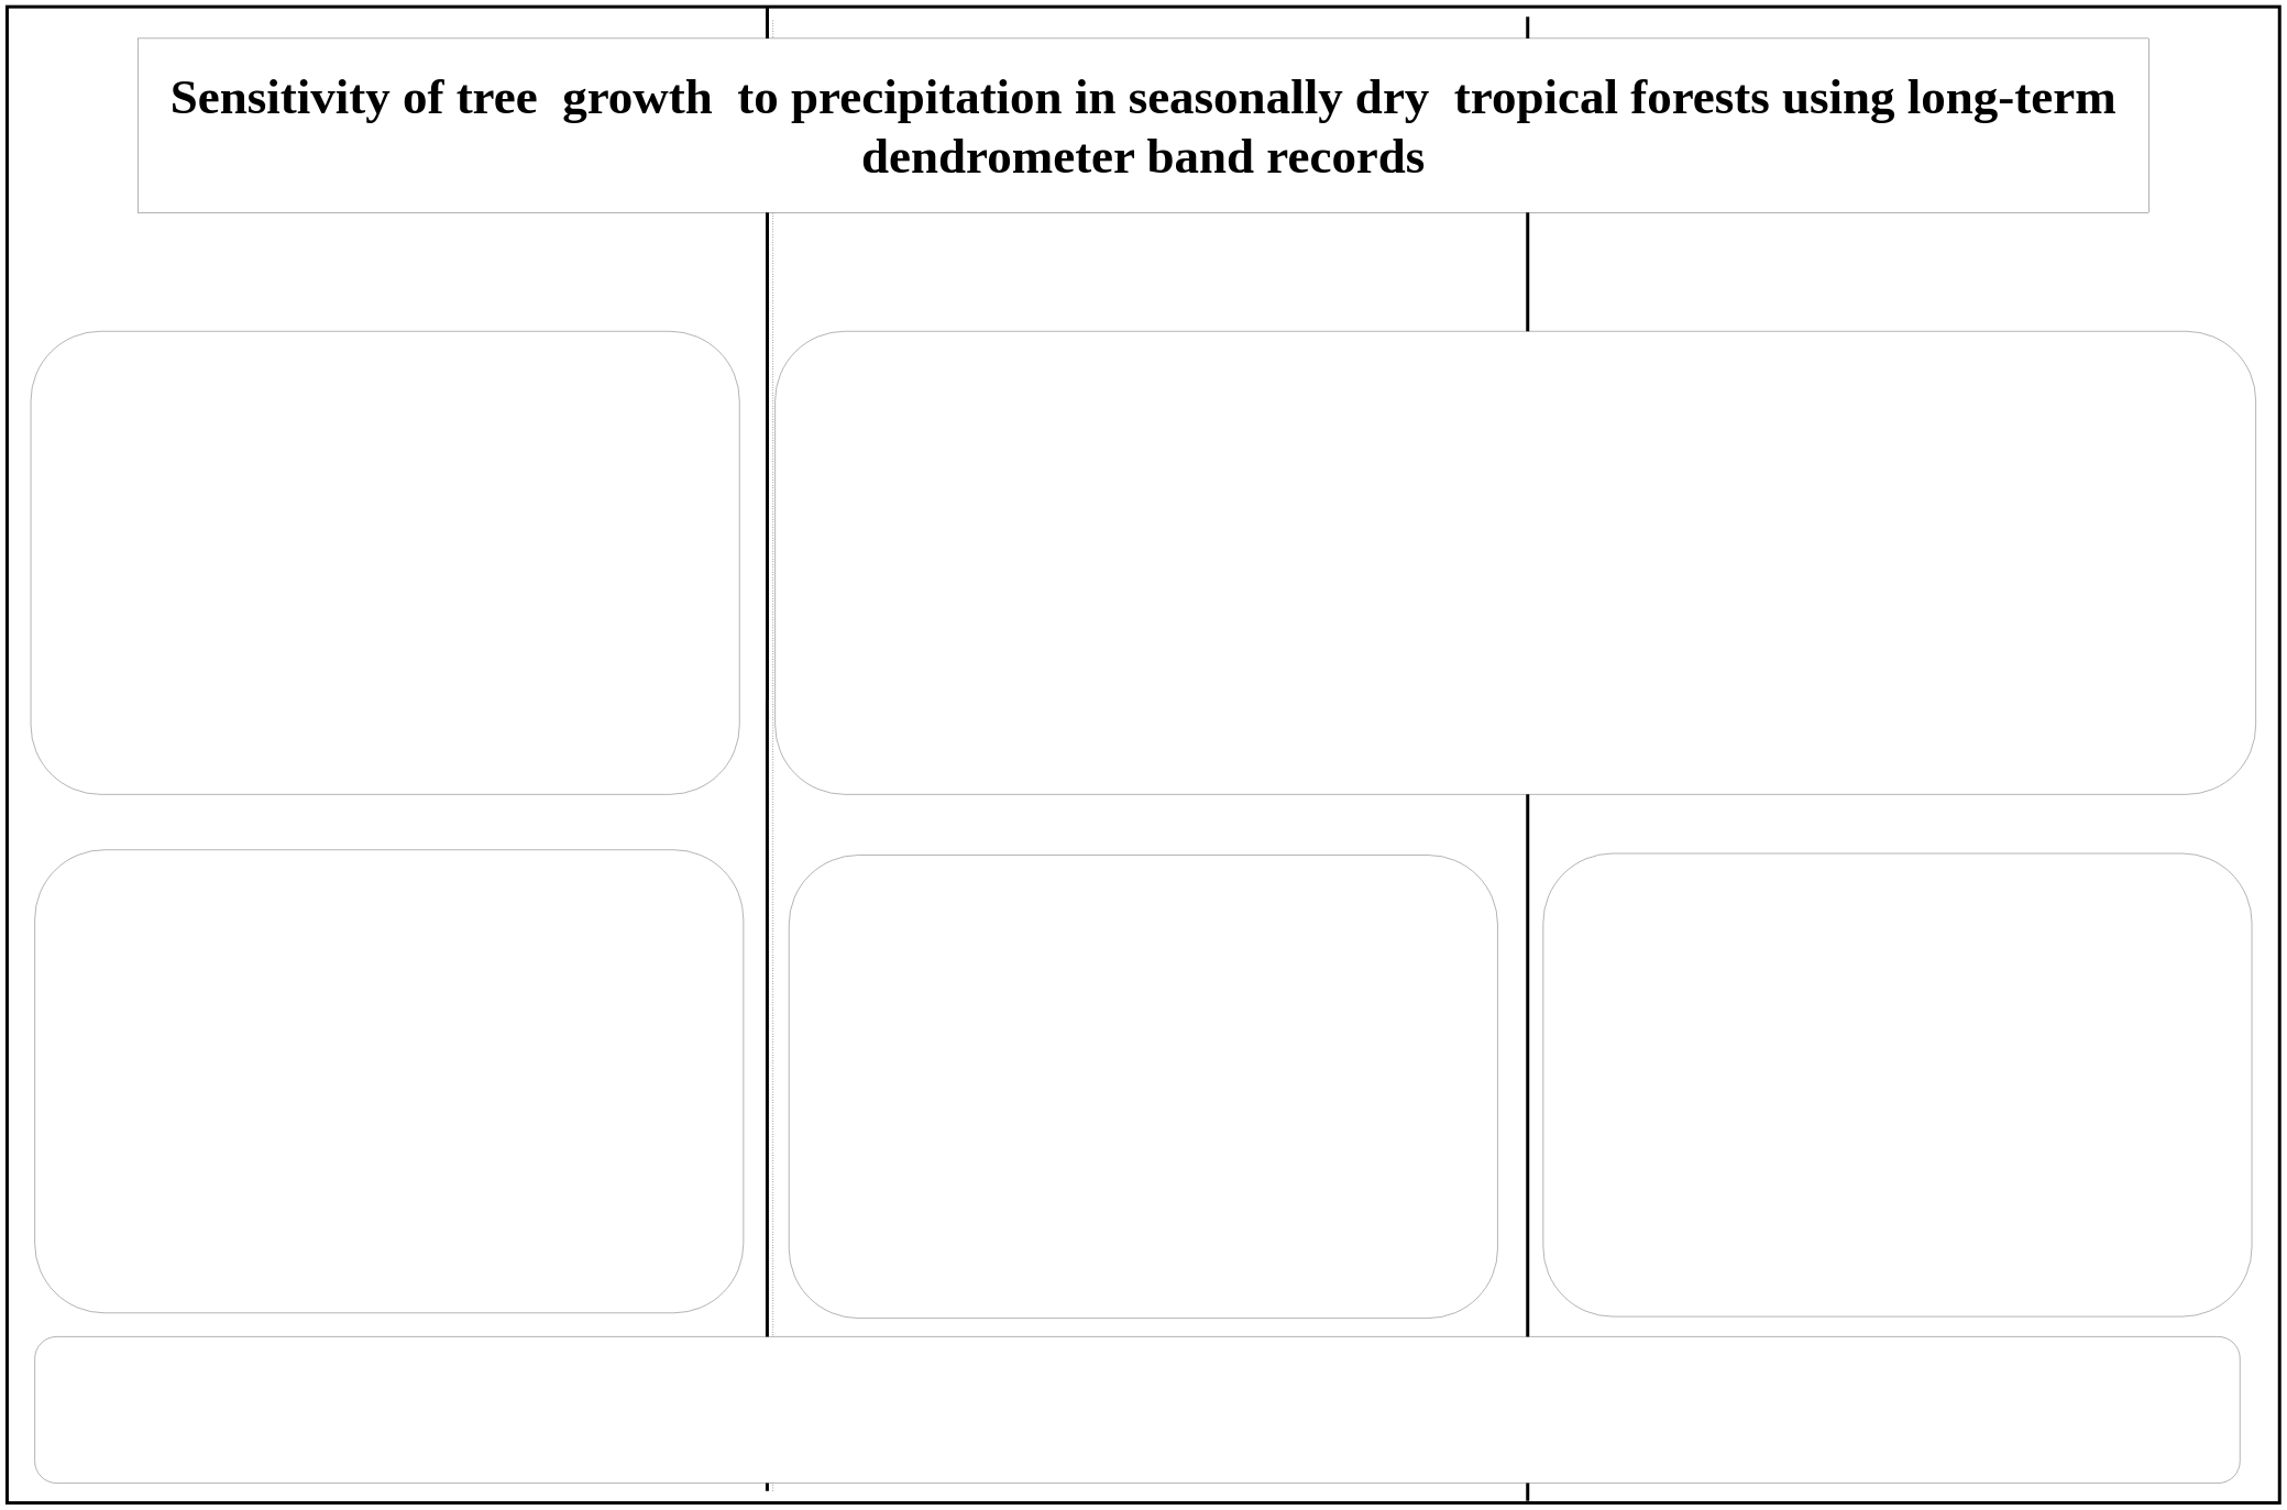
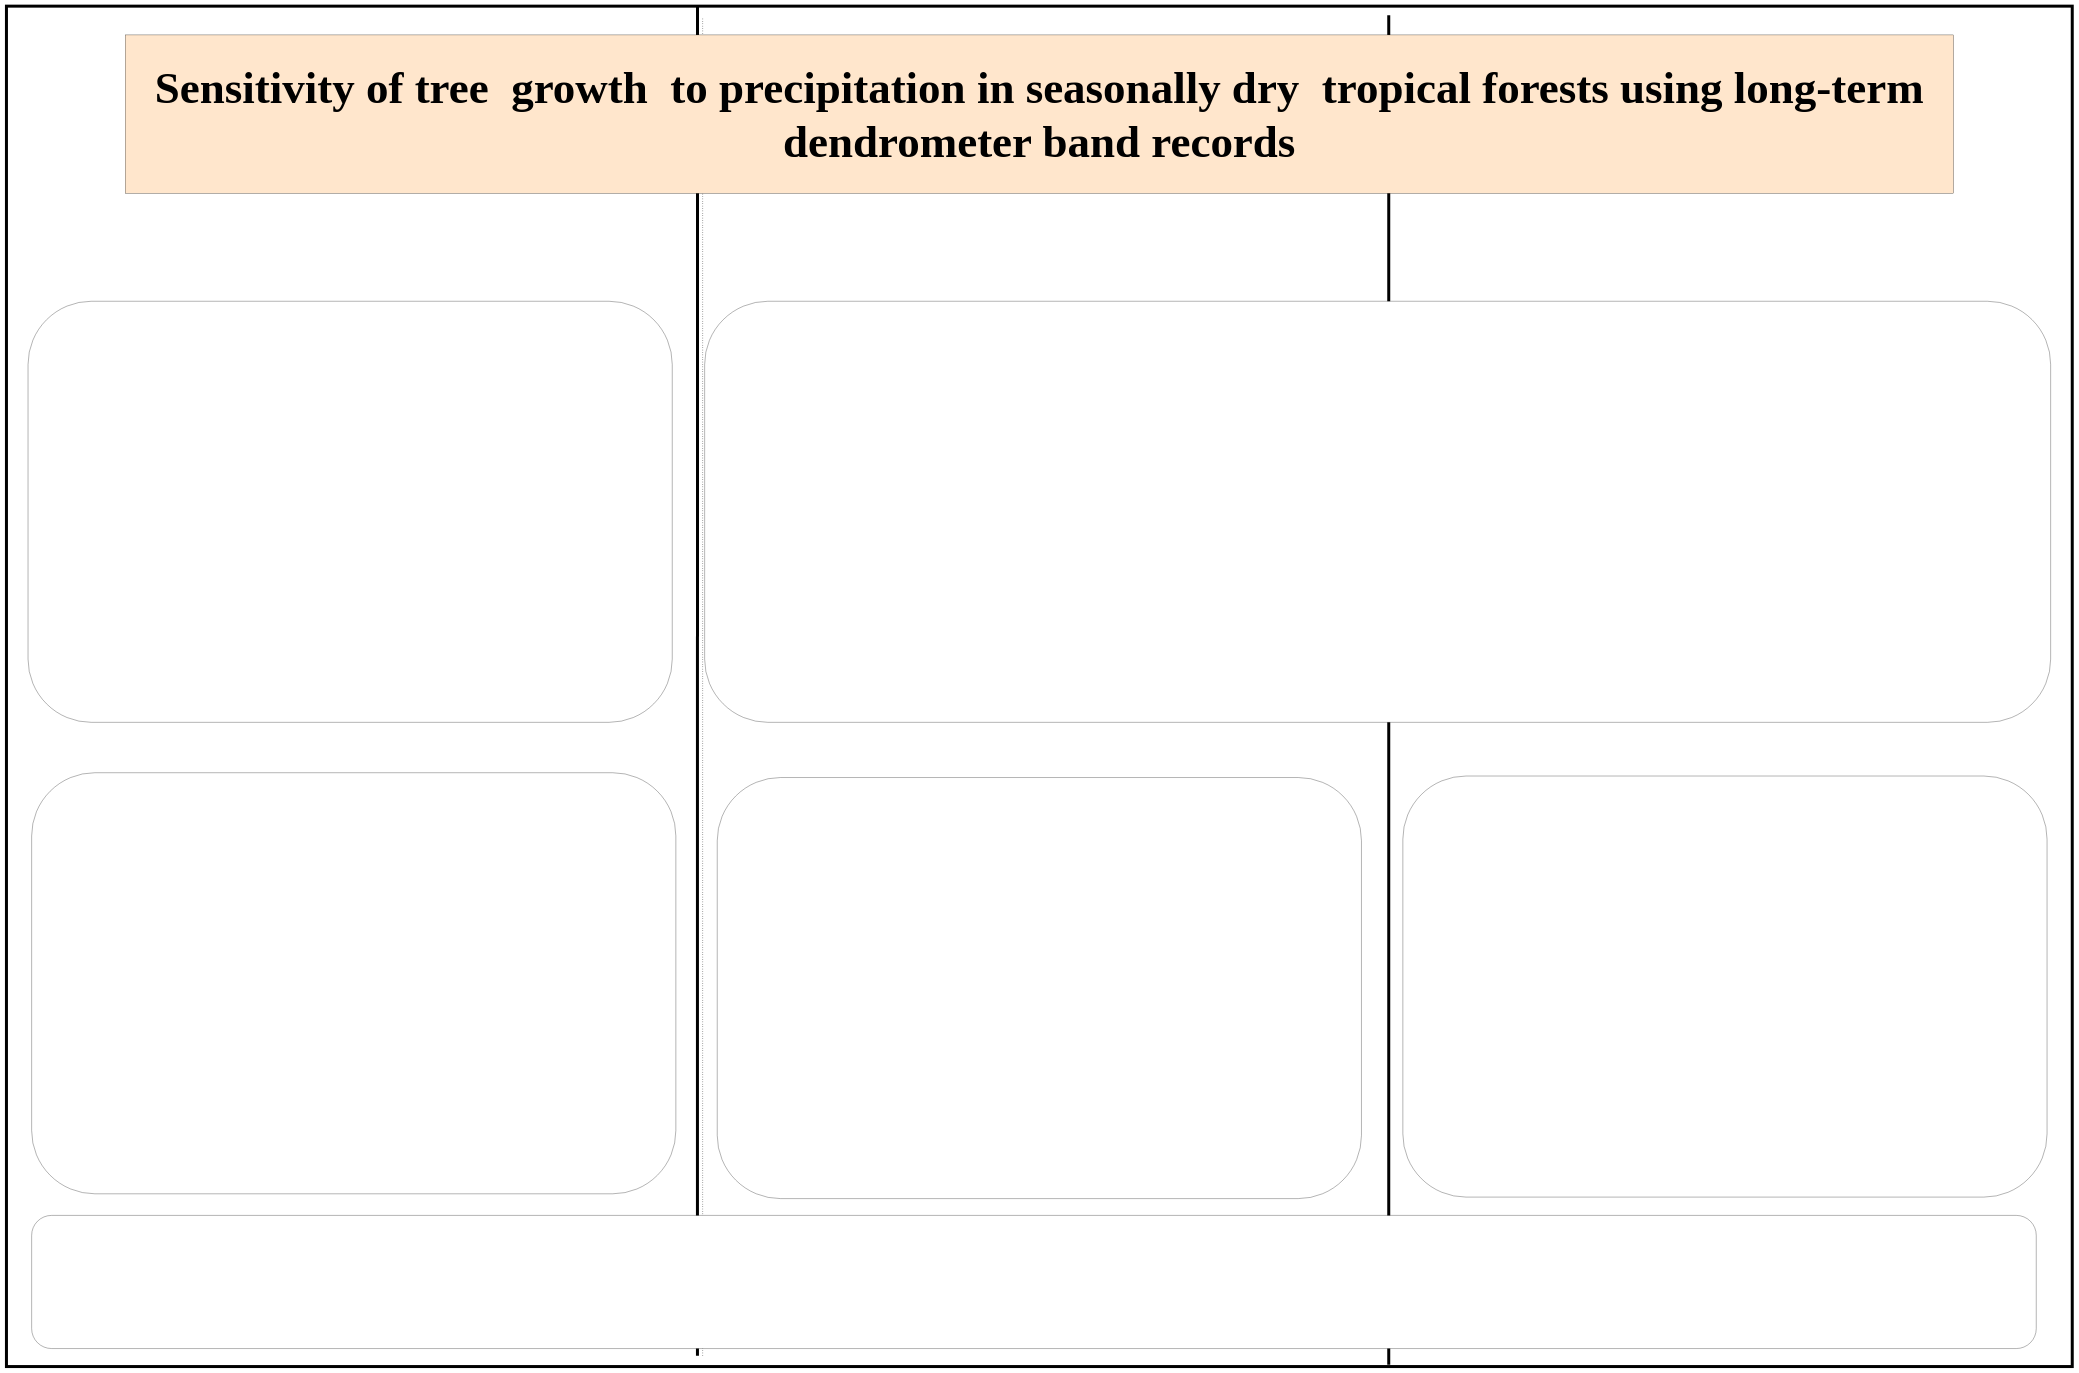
- <mxCell id="7" value="&lt;h3&gt;&lt;font style=&quot;font-size: 150px;&quot;&gt;Sensitivity of tree&amp;nbsp; growth&amp;nbsp; to precipitation in seasonally dry&amp;nbsp; tropical forests using long-term dendrometer band records&lt;/font&gt;&lt;br&gt;&lt;/h3&gt;" style="rounded=0;whiteSpace=wrap;html=1;fontFamily=Tahoma;" vertex="1" parent="1"><mxGeometry x="416" y="116" width="6096" height="528" as="geometry" /></mxCell>
+ <mxCell id="7" value="&lt;h3&gt;&lt;font style=&quot;font-size: 150px;&quot;&gt;Sensitivity of tree&amp;nbsp; growth&amp;nbsp; to precipitation in seasonally dry&amp;nbsp; tropical forests using long-term dendrometer band records&lt;/font&gt;&lt;br&gt;&lt;/h3&gt;" style="rounded=0;whiteSpace=wrap;html=1;fontFamily=Tahoma;fillColor=#ffe6cc;" vertex="1" parent="1"><mxGeometry x="416" y="116" width="6096" height="528" as="geometry" /></mxCell>
